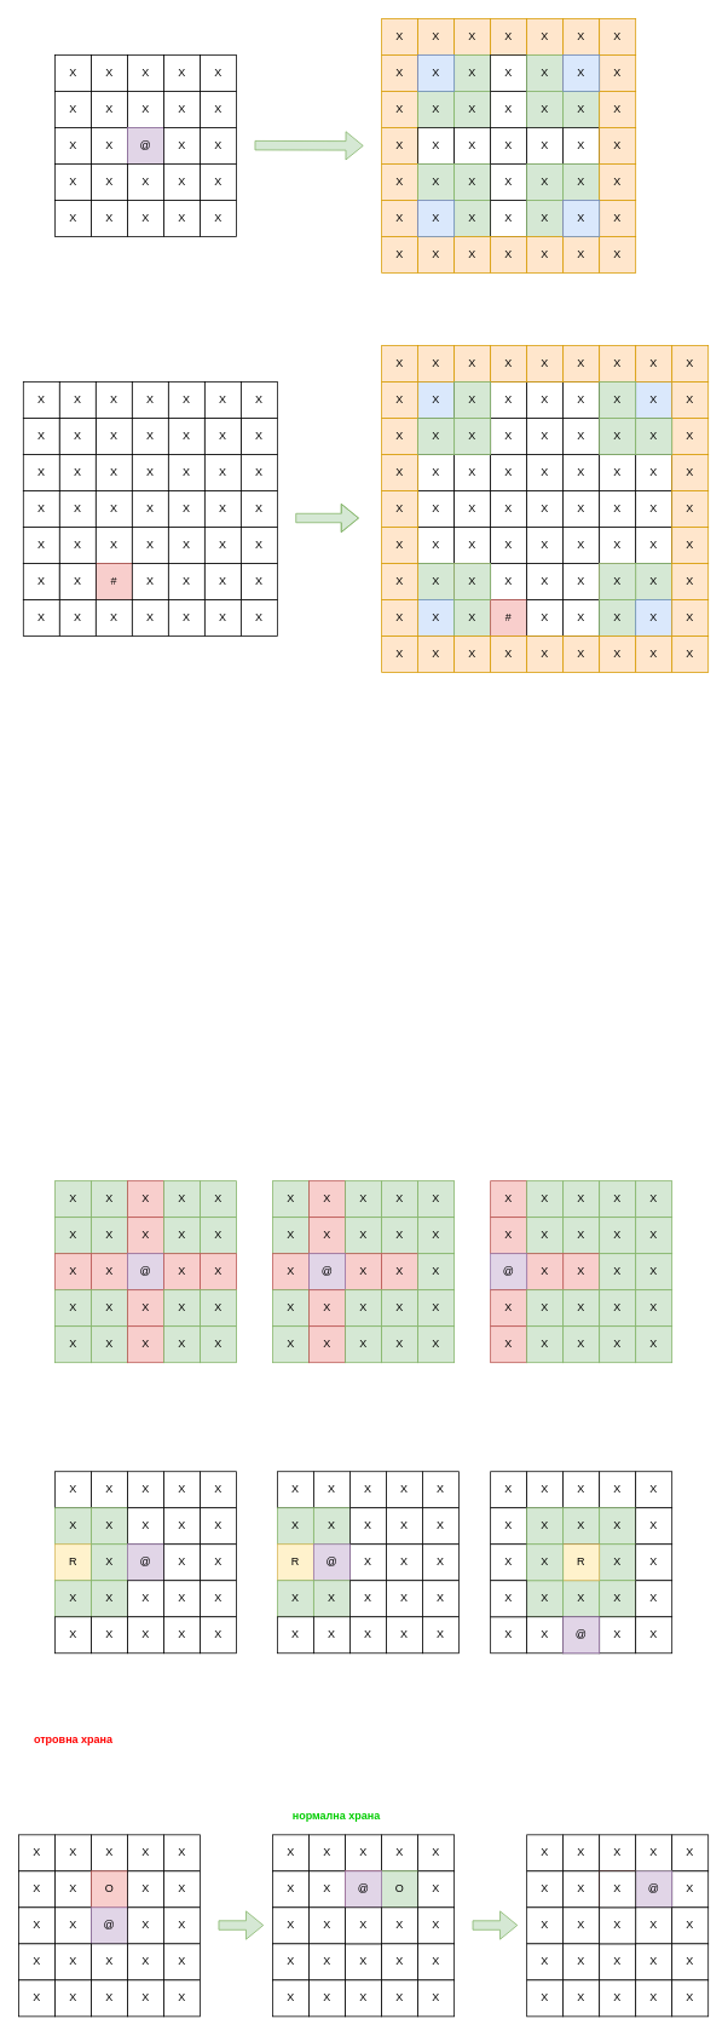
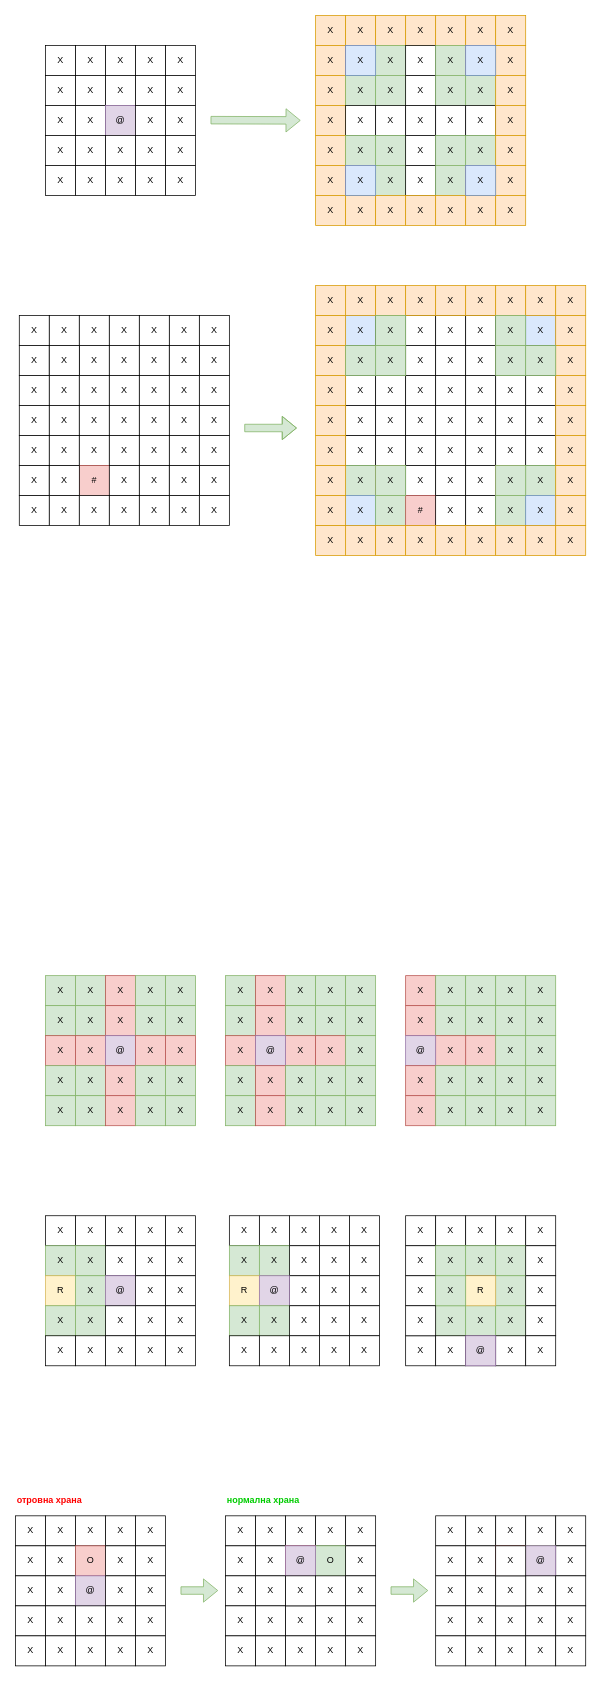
- <mxCell id="258" value="&lt;b&gt;&lt;font color=&quot;#ff0000&quot;&gt;отровна храна&lt;/font&gt;&lt;/b&gt;" style="text;html=1;strokeColor=none;fillColor=none;align=left;verticalAlign=middle;whiteSpace=wrap;rounded=0;" parent="1" vertex="1"><mxGeometry x="35" y="1905" width="100" height="20" as="geometry" /></mxCell>
+ <mxCell id="258" value="&lt;b&gt;&lt;font color=&quot;#ff0000&quot;&gt;отровна храна&lt;/font&gt;&lt;/b&gt;" style="text;html=1;strokeColor=none;fillColor=none;align=left;verticalAlign=middle;whiteSpace=wrap;rounded=0;" parent="1" vertex="1"><mxGeometry x="20" y="1990" width="100" height="20" as="geometry" /></mxCell>
- <mxCell id="284" value="&lt;b&gt;&lt;font color=&quot;#00cc00&quot;&gt;нормална храна&lt;/font&gt;&lt;/b&gt;" style="text;html=1;strokeColor=none;fillColor=none;align=left;verticalAlign=middle;whiteSpace=wrap;rounded=0;" parent="1" vertex="1"><mxGeometry x="320" y="1990" width="100" height="20" as="geometry" /></mxCell>
+ <mxCell id="284" value="&lt;b&gt;&lt;font color=&quot;#00cc00&quot;&gt;нормална храна&lt;/font&gt;&lt;/b&gt;" style="text;html=1;strokeColor=none;fillColor=none;align=left;verticalAlign=middle;whiteSpace=wrap;rounded=0;" parent="1" vertex="1"><mxGeometry x="300" y="1990" width="100" height="20" as="geometry" /></mxCell>
